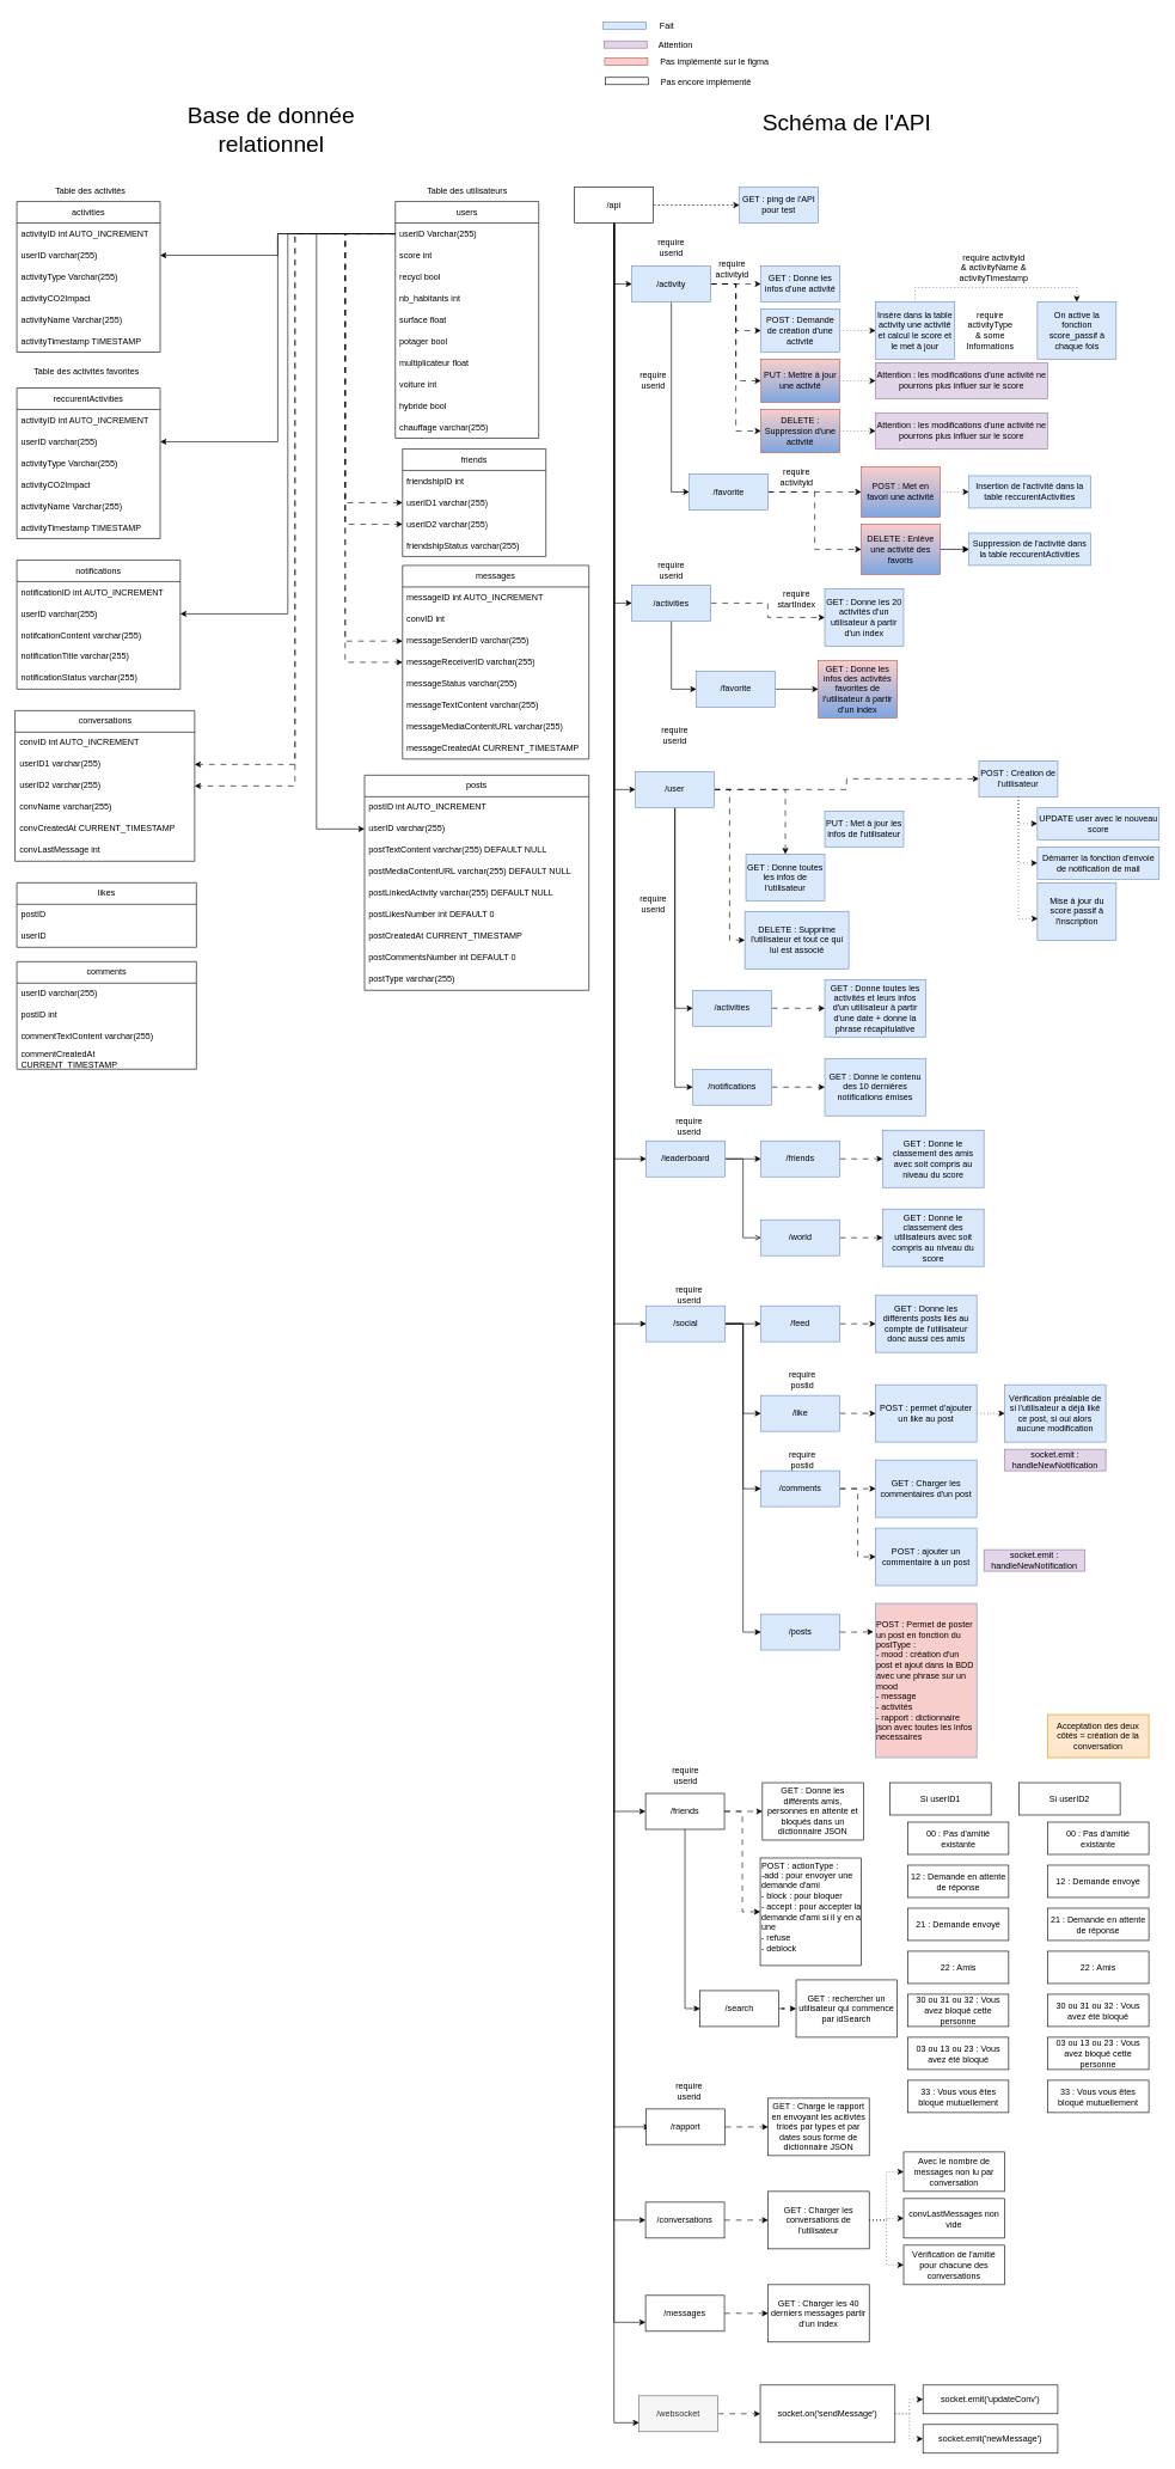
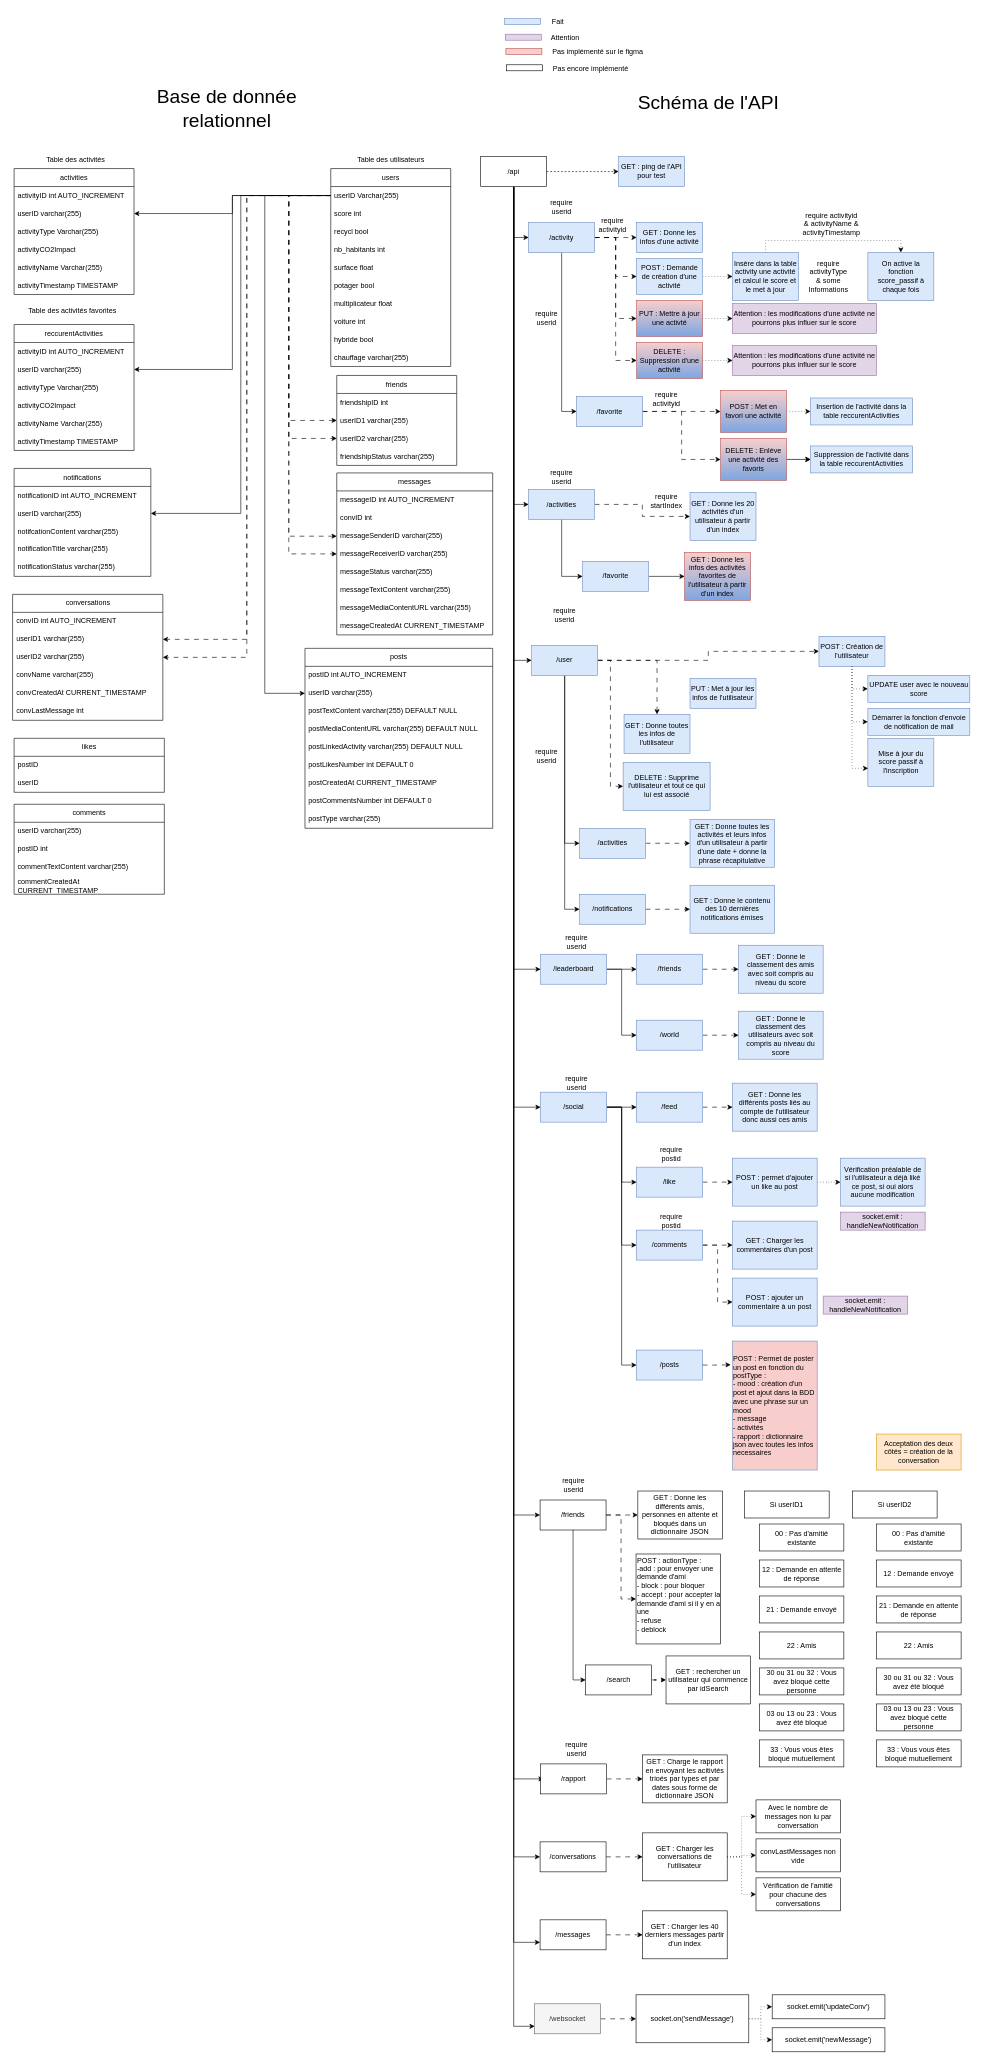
- <mxCell id="71" style="edgeStyle=orthogonalEdgeStyle;rounded=0;orthogonalLoop=1;jettySize=auto;html=1;entryX=0;entryY=0.5;entryDx=0;entryDy=0;endArrow=open;" parent="1" source="72" target="78" edge="1"><mxGeometry relative="1" as="geometry" /></mxCell>
+ <mxCell id="71" style="edgeStyle=orthogonalEdgeStyle;rounded=0;orthogonalLoop=1;jettySize=auto;html=1;entryX=0;entryY=0.5;entryDx=0;entryDy=0;" parent="1" source="72" target="78" edge="1"><mxGeometry relative="1" as="geometry" /></mxCell>
